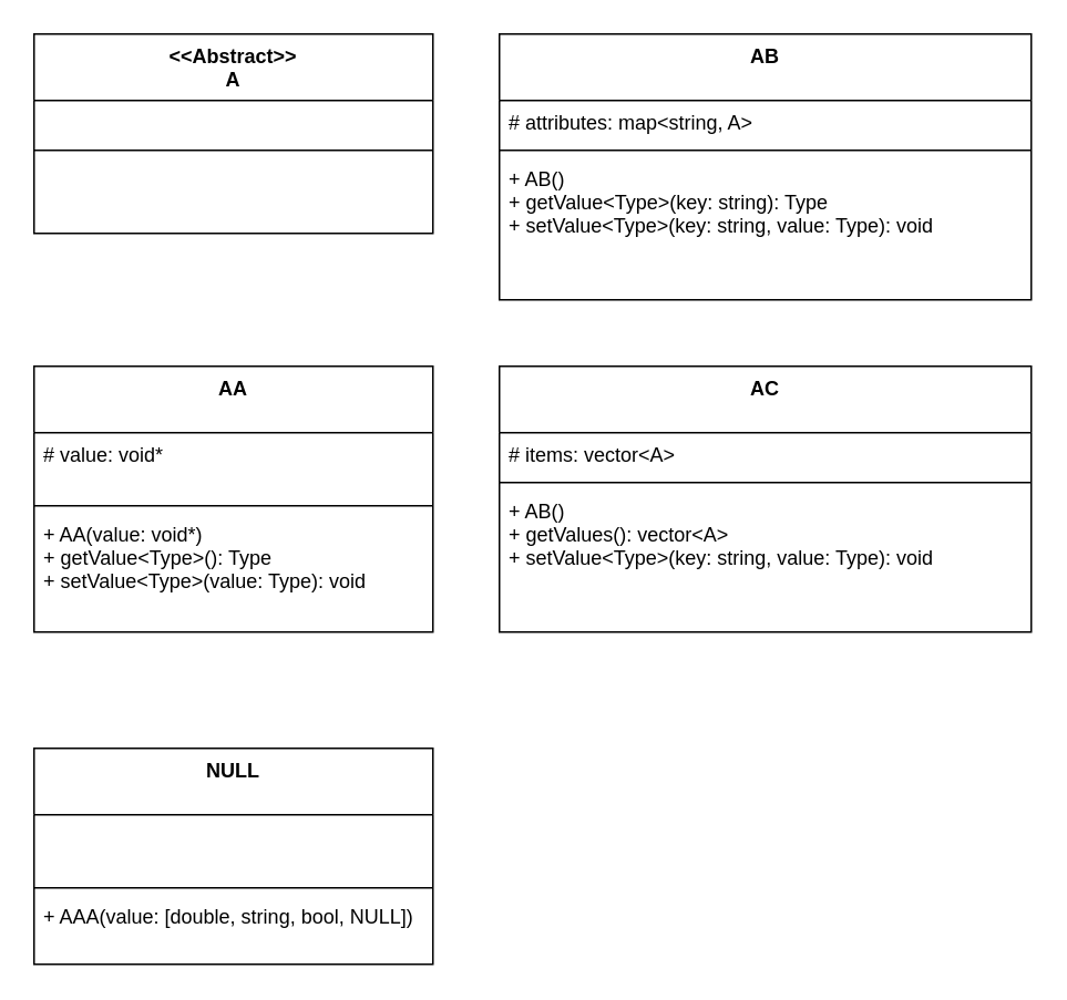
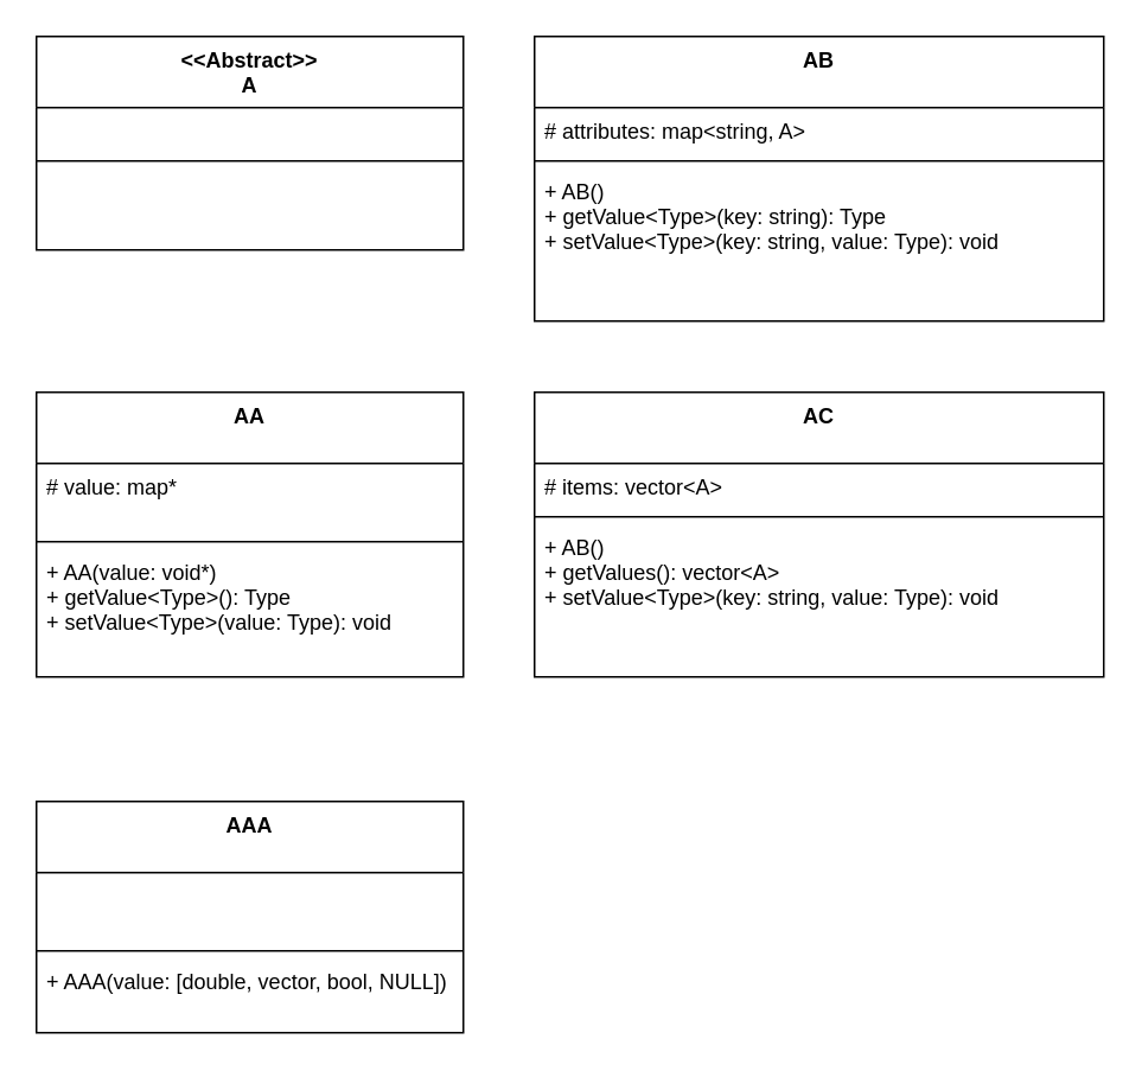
- <mxCell id="7" value="# value: void*" style="text;strokeColor=none;fillColor=none;align=left;verticalAlign=top;spacingLeft=4;spacingRight=4;overflow=hidden;rotatable=0;points=[[0,0.5],[1,0.5]];portConstraint=eastwest;" vertex="1" parent="6"><mxGeometry y="40" width="240" height="40" as="geometry" /></mxCell>
+ <mxCell id="7" value="# value: map*" style="text;strokeColor=none;fillColor=none;align=left;verticalAlign=top;spacingLeft=4;spacingRight=4;overflow=hidden;rotatable=0;points=[[0,0.5],[1,0.5]];portConstraint=eastwest;" vertex="1" parent="6"><mxGeometry y="40" width="240" height="40" as="geometry" /></mxCell>
- <mxCell id="14" value="NULL" style="swimlane;fontStyle=1;align=center;verticalAlign=top;childLayout=stackLayout;horizontal=1;startSize=40;horizontalStack=0;resizeParent=1;resizeParentMax=0;resizeLast=0;collapsible=1;marginBottom=0;" vertex="1" parent="1"><mxGeometry x="20" y="450" width="240" height="130" as="geometry" /></mxCell>
+ <mxCell id="14" value="AAA" style="swimlane;fontStyle=1;align=center;verticalAlign=top;childLayout=stackLayout;horizontal=1;startSize=40;horizontalStack=0;resizeParent=1;resizeParentMax=0;resizeLast=0;collapsible=1;marginBottom=0;" vertex="1" parent="1"><mxGeometry x="20" y="450" width="240" height="130" as="geometry" /></mxCell>
- <mxCell id="17" value="+ AAA(value: [double, string, bool, NULL])&#10;" style="text;strokeColor=none;fillColor=none;align=left;verticalAlign=top;spacingLeft=4;spacingRight=4;overflow=hidden;rotatable=0;points=[[0,0.5],[1,0.5]];portConstraint=eastwest;" vertex="1" parent="14"><mxGeometry y="88" width="240" height="42" as="geometry" /></mxCell>
+ <mxCell id="17" value="+ AAA(value: [double, vector, bool, NULL])&#10;" style="text;strokeColor=none;fillColor=none;align=left;verticalAlign=top;spacingLeft=4;spacingRight=4;overflow=hidden;rotatable=0;points=[[0,0.5],[1,0.5]];portConstraint=eastwest;" vertex="1" parent="14"><mxGeometry y="88" width="240" height="42" as="geometry" /></mxCell>
